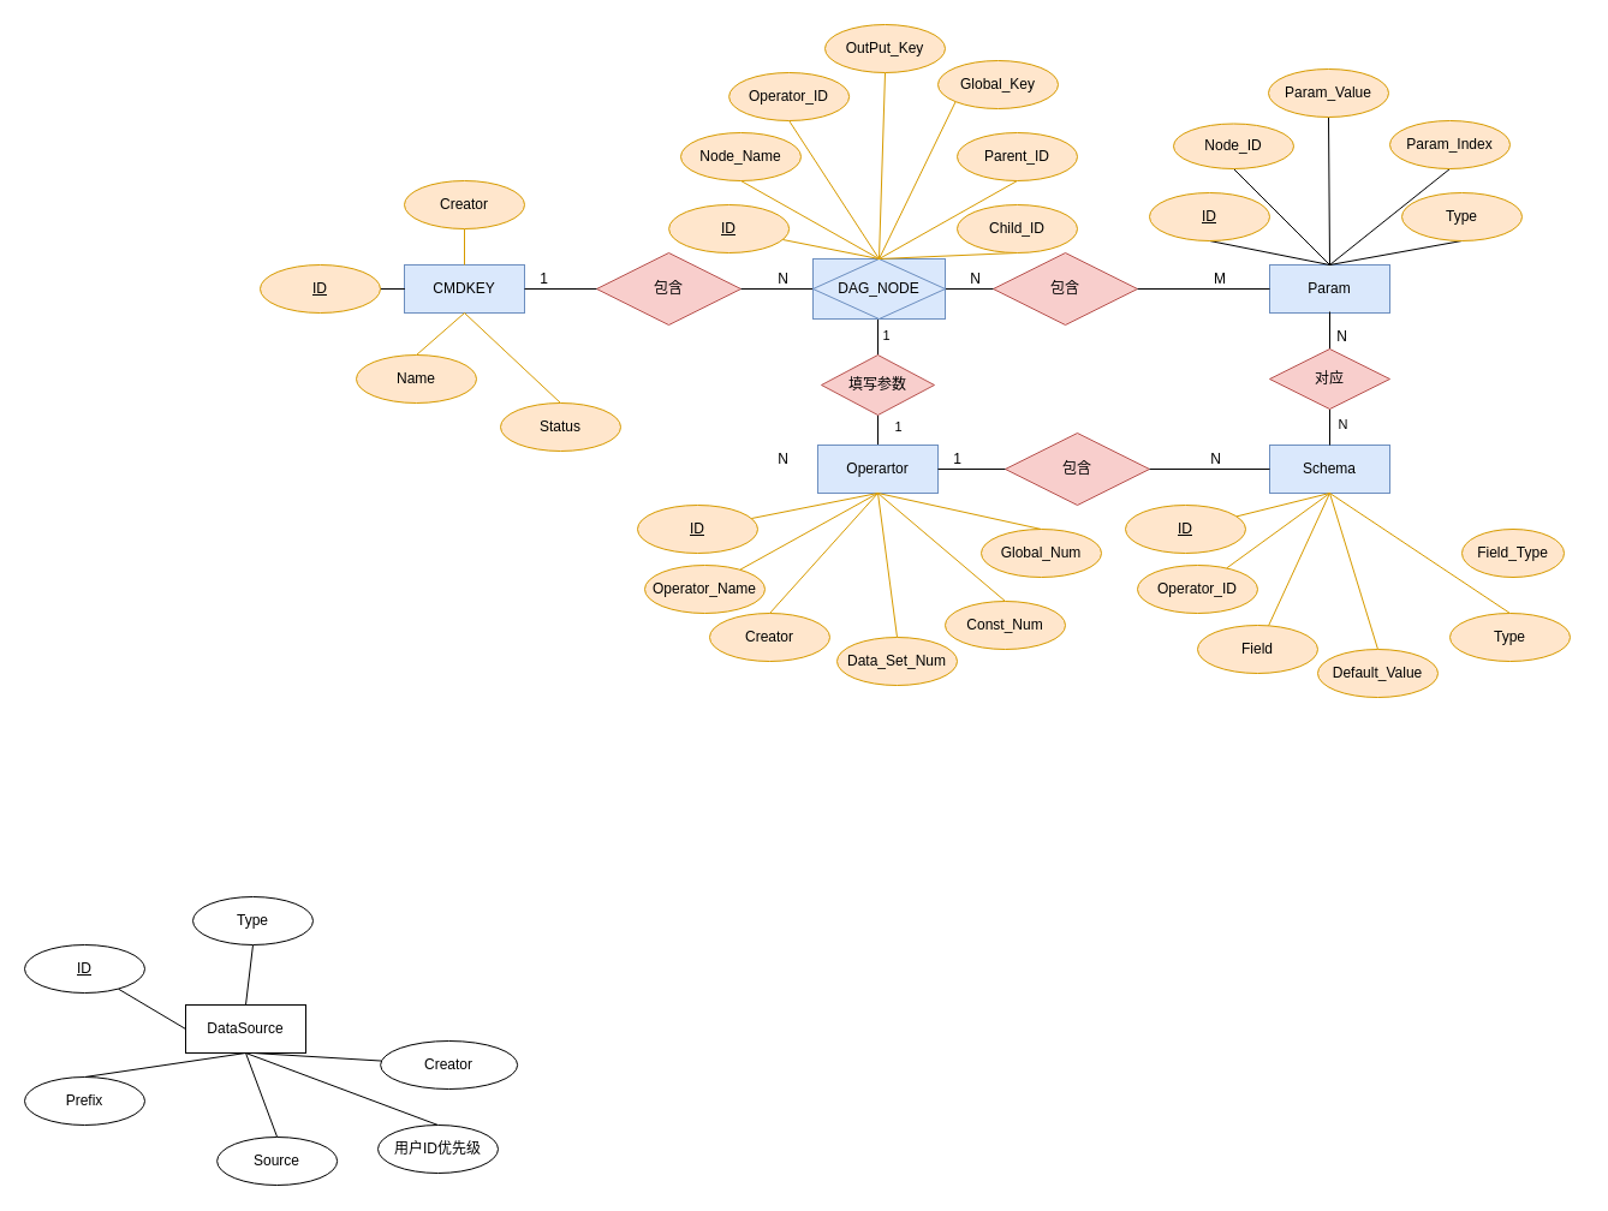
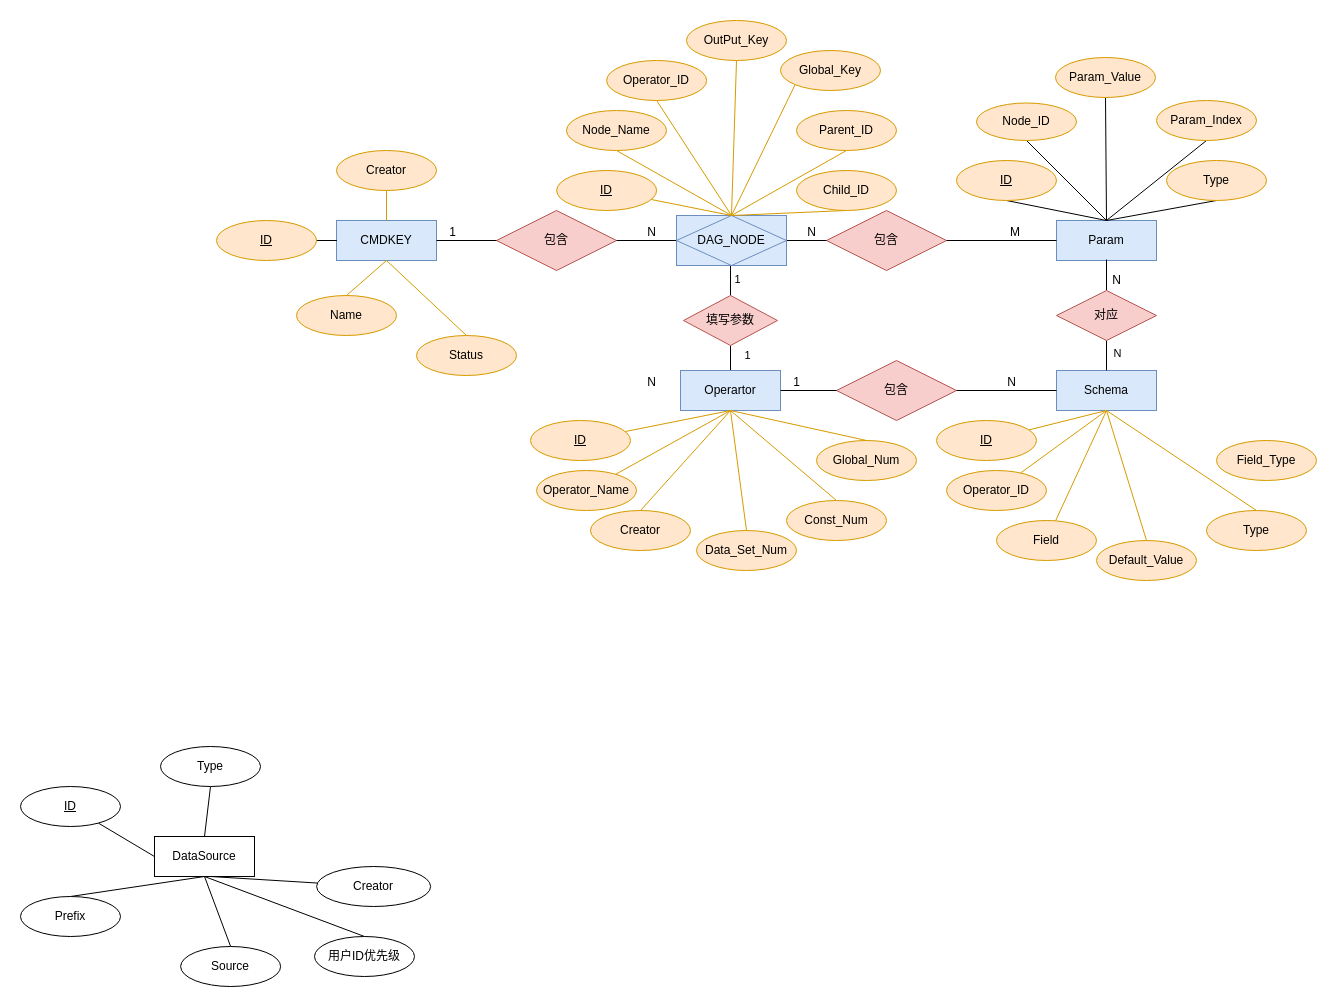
- <mxCell id="53" value="Field_Type" style="ellipse;whiteSpace=wrap;html=1;align=center;fillColor=#ffe6cc;strokeColor=#d79b00;" parent="1" vertex="1"><mxGeometry x="1216" y="440" width="85" height="40" as="geometry" /></mxCell>
+ <mxCell id="53" value="Field_Type" style="ellipse;whiteSpace=wrap;html=1;align=center;fillColor=#ffe6cc;strokeColor=#d79b00;" parent="1" vertex="1"><mxGeometry x="1216" y="440" width="100" height="40" as="geometry" /></mxCell>
